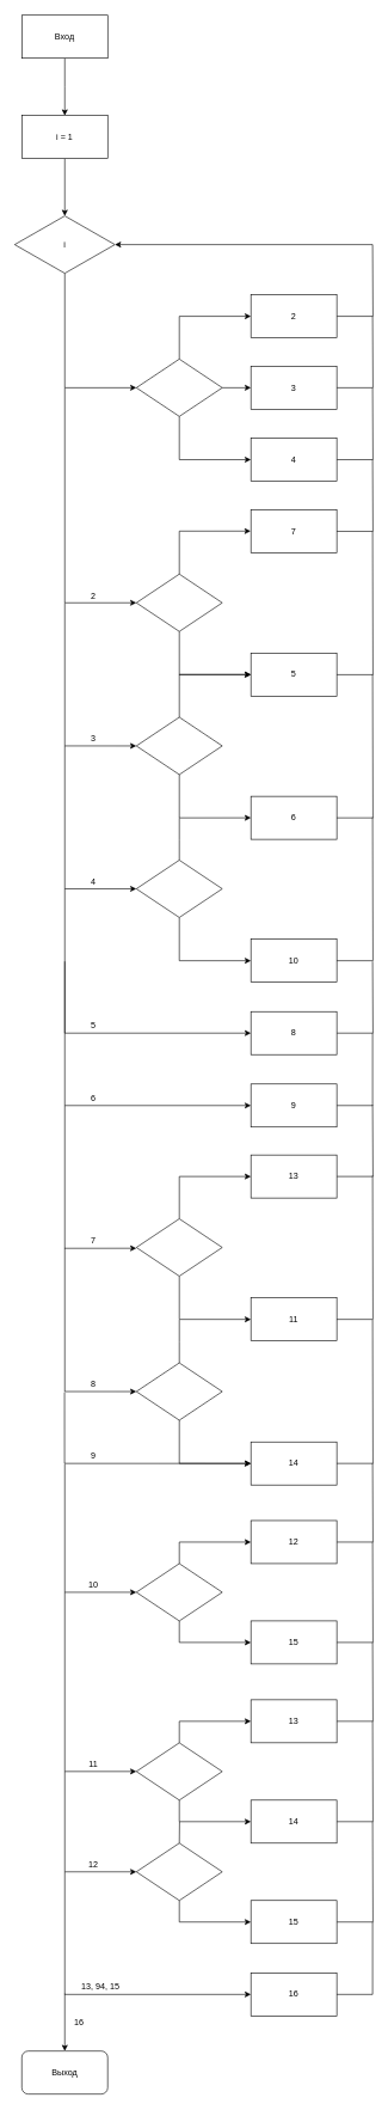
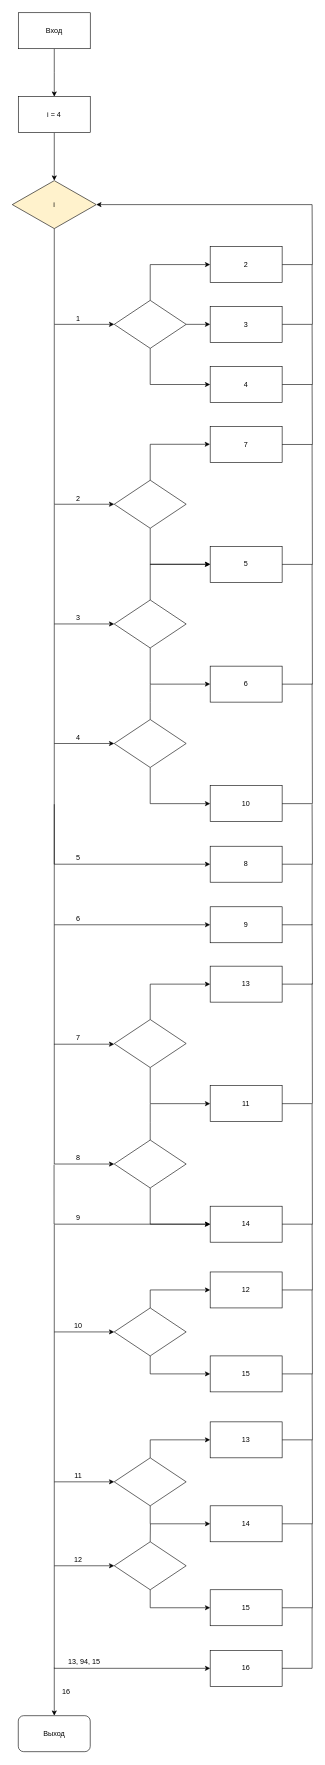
- <mxCell id="7" value="i = 1" style="rounded=0;whiteSpace=wrap;html=1;" vertex="1" parent="1"><mxGeometry x="30" y="160" width="120" height="60" as="geometry" /></mxCell>
+ <mxCell id="7" value="i = 4" style="rounded=0;whiteSpace=wrap;html=1;" vertex="1" parent="1"><mxGeometry x="30" y="160" width="120" height="60" as="geometry" /></mxCell>
- <mxCell id="6" value="i" style="rhombus;whiteSpace=wrap;html=1;" vertex="1" parent="1"><mxGeometry x="20" y="300" width="140" height="80" as="geometry" /></mxCell>
+ <mxCell id="6" value="i" style="rhombus;whiteSpace=wrap;html=1;fillColor=#fff2cc;" vertex="1" parent="1"><mxGeometry x="20" y="300" width="140" height="80" as="geometry" /></mxCell>
+ <mxCell id="13" value="1" style="text;html=1;strokeColor=none;fillColor=none;align=center;verticalAlign=middle;whiteSpace=wrap;rounded=0;" vertex="1" parent="1"><mxGeometry x="110" y="519.67" width="40" height="20" as="geometry" /></mxCell>
